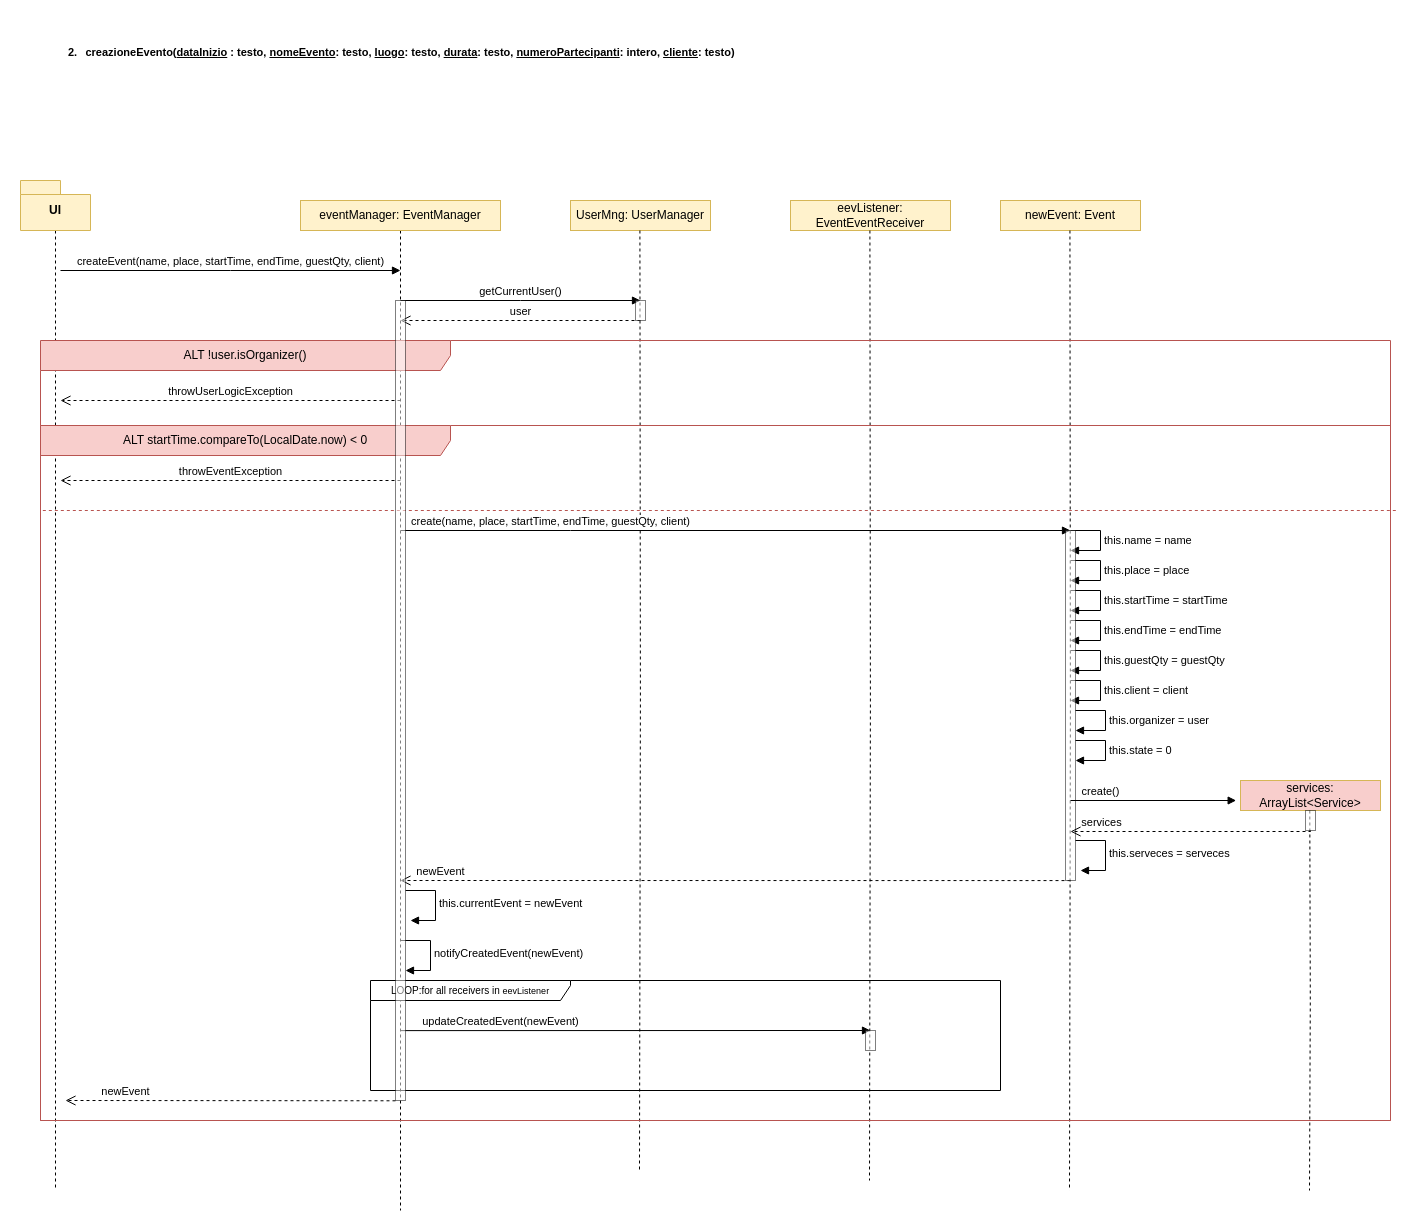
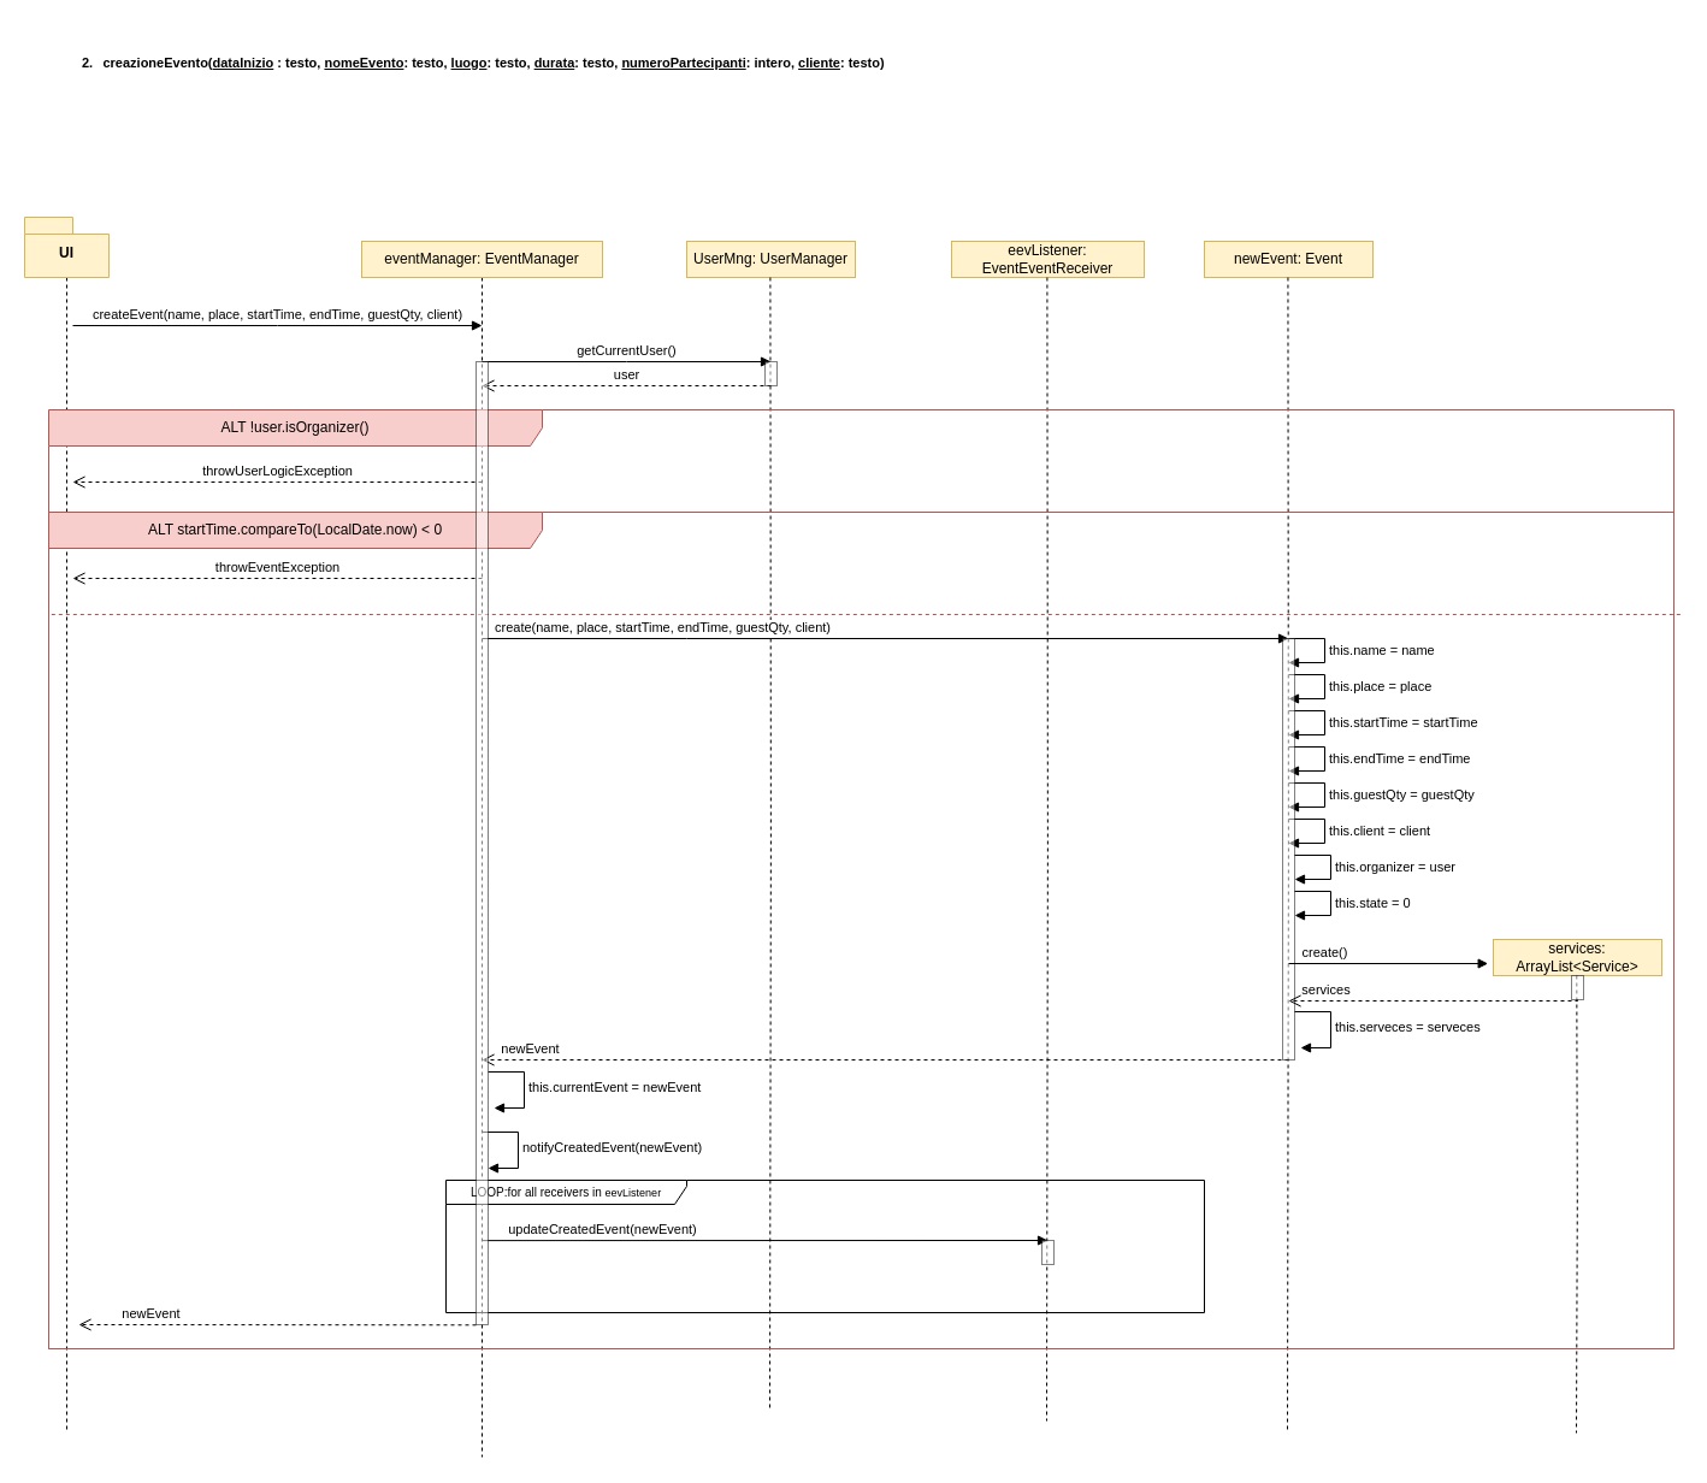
- <mxCell id="40" value="services: ArrayList&amp;lt;Service&amp;gt;" style="html=1;whiteSpace=wrap;fillColor=#f8cecc;strokeColor=#d6b656;" parent="1" vertex="1"><mxGeometry x="1240" y="780" width="140" height="30" as="geometry" /></mxCell>
+ <mxCell id="40" value="services: ArrayList&amp;lt;Service&amp;gt;" style="html=1;whiteSpace=wrap;fillColor=#fff2cc;strokeColor=#d6b656;" parent="1" vertex="1"><mxGeometry x="1240" y="780" width="140" height="30" as="geometry" /></mxCell>
